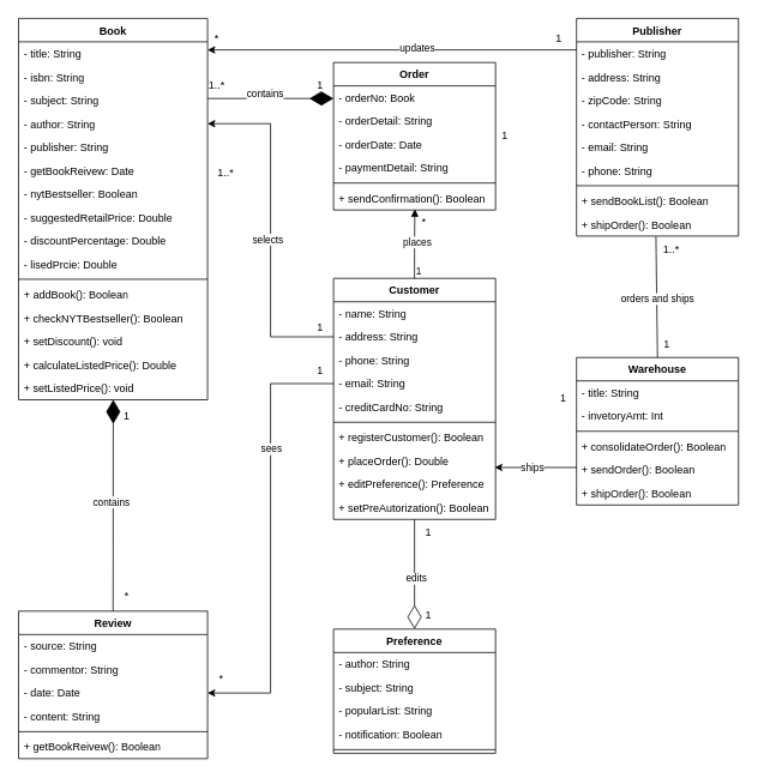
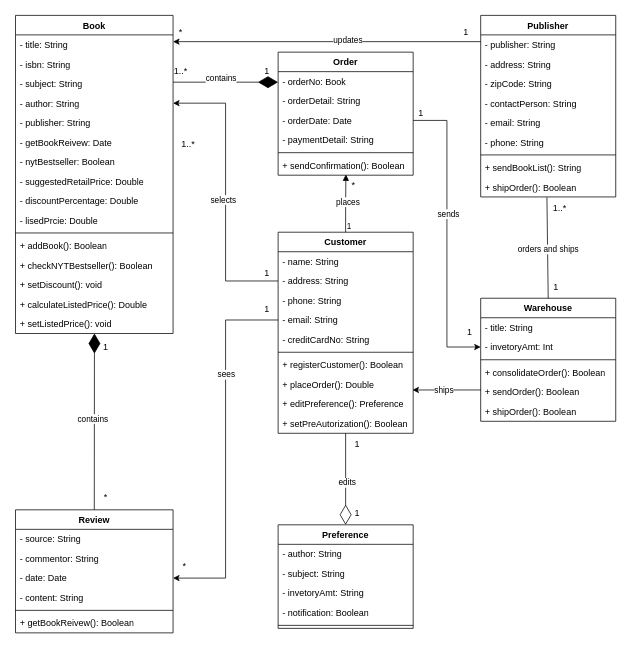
+ <mxCell id="83" style="edgeStyle=orthogonalEdgeStyle;rounded=0;orthogonalLoop=1;jettySize=auto;html=1;exitX=1;exitY=0.5;exitDx=0;exitDy=0;entryX=0;entryY=0.5;entryDx=0;entryDy=0;" edge="1" parent="1" source="33" target="56"><mxGeometry relative="1" as="geometry" /></mxCell>
+ <mxCell id="84" value="sends" style="edgeLabel;html=1;align=center;verticalAlign=middle;resizable=0;points=[];" vertex="1" connectable="0" parent="83"><mxGeometry x="-0.14" y="1" relative="1" as="geometry"><mxPoint as="offset" /></mxGeometry></mxCell>
- <mxCell id="52" value="+ sendBookList(): Boolean" style="text;strokeColor=none;fillColor=none;align=left;verticalAlign=top;spacingLeft=4;spacingRight=4;overflow=hidden;rotatable=0;points=[[0,0.5],[1,0.5]];portConstraint=eastwest;whiteSpace=wrap;html=1;" parent="44" vertex="1"><mxGeometry y="190" width="180" height="26" as="geometry" /></mxCell>
+ <mxCell id="52" value="+ sendBookList(): String" style="text;strokeColor=none;fillColor=none;align=left;verticalAlign=top;spacingLeft=4;spacingRight=4;overflow=hidden;rotatable=0;points=[[0,0.5],[1,0.5]];portConstraint=eastwest;whiteSpace=wrap;html=1;" parent="44" vertex="1"><mxGeometry y="190" width="180" height="26" as="geometry" /></mxCell>
- <mxCell id="64" value="- popularList: String" style="text;strokeColor=none;fillColor=none;align=left;verticalAlign=top;spacingLeft=4;spacingRight=4;overflow=hidden;rotatable=0;points=[[0,0.5],[1,0.5]];portConstraint=eastwest;whiteSpace=wrap;html=1;" parent="61" vertex="1"><mxGeometry y="78" width="180" height="26" as="geometry" /></mxCell>
+ <mxCell id="64" value="- invetoryAmt: String" style="text;strokeColor=none;fillColor=none;align=left;verticalAlign=top;spacingLeft=4;spacingRight=4;overflow=hidden;rotatable=0;points=[[0,0.5],[1,0.5]];portConstraint=eastwest;whiteSpace=wrap;html=1;" parent="61" vertex="1"><mxGeometry y="78" width="180" height="26" as="geometry" /></mxCell>
